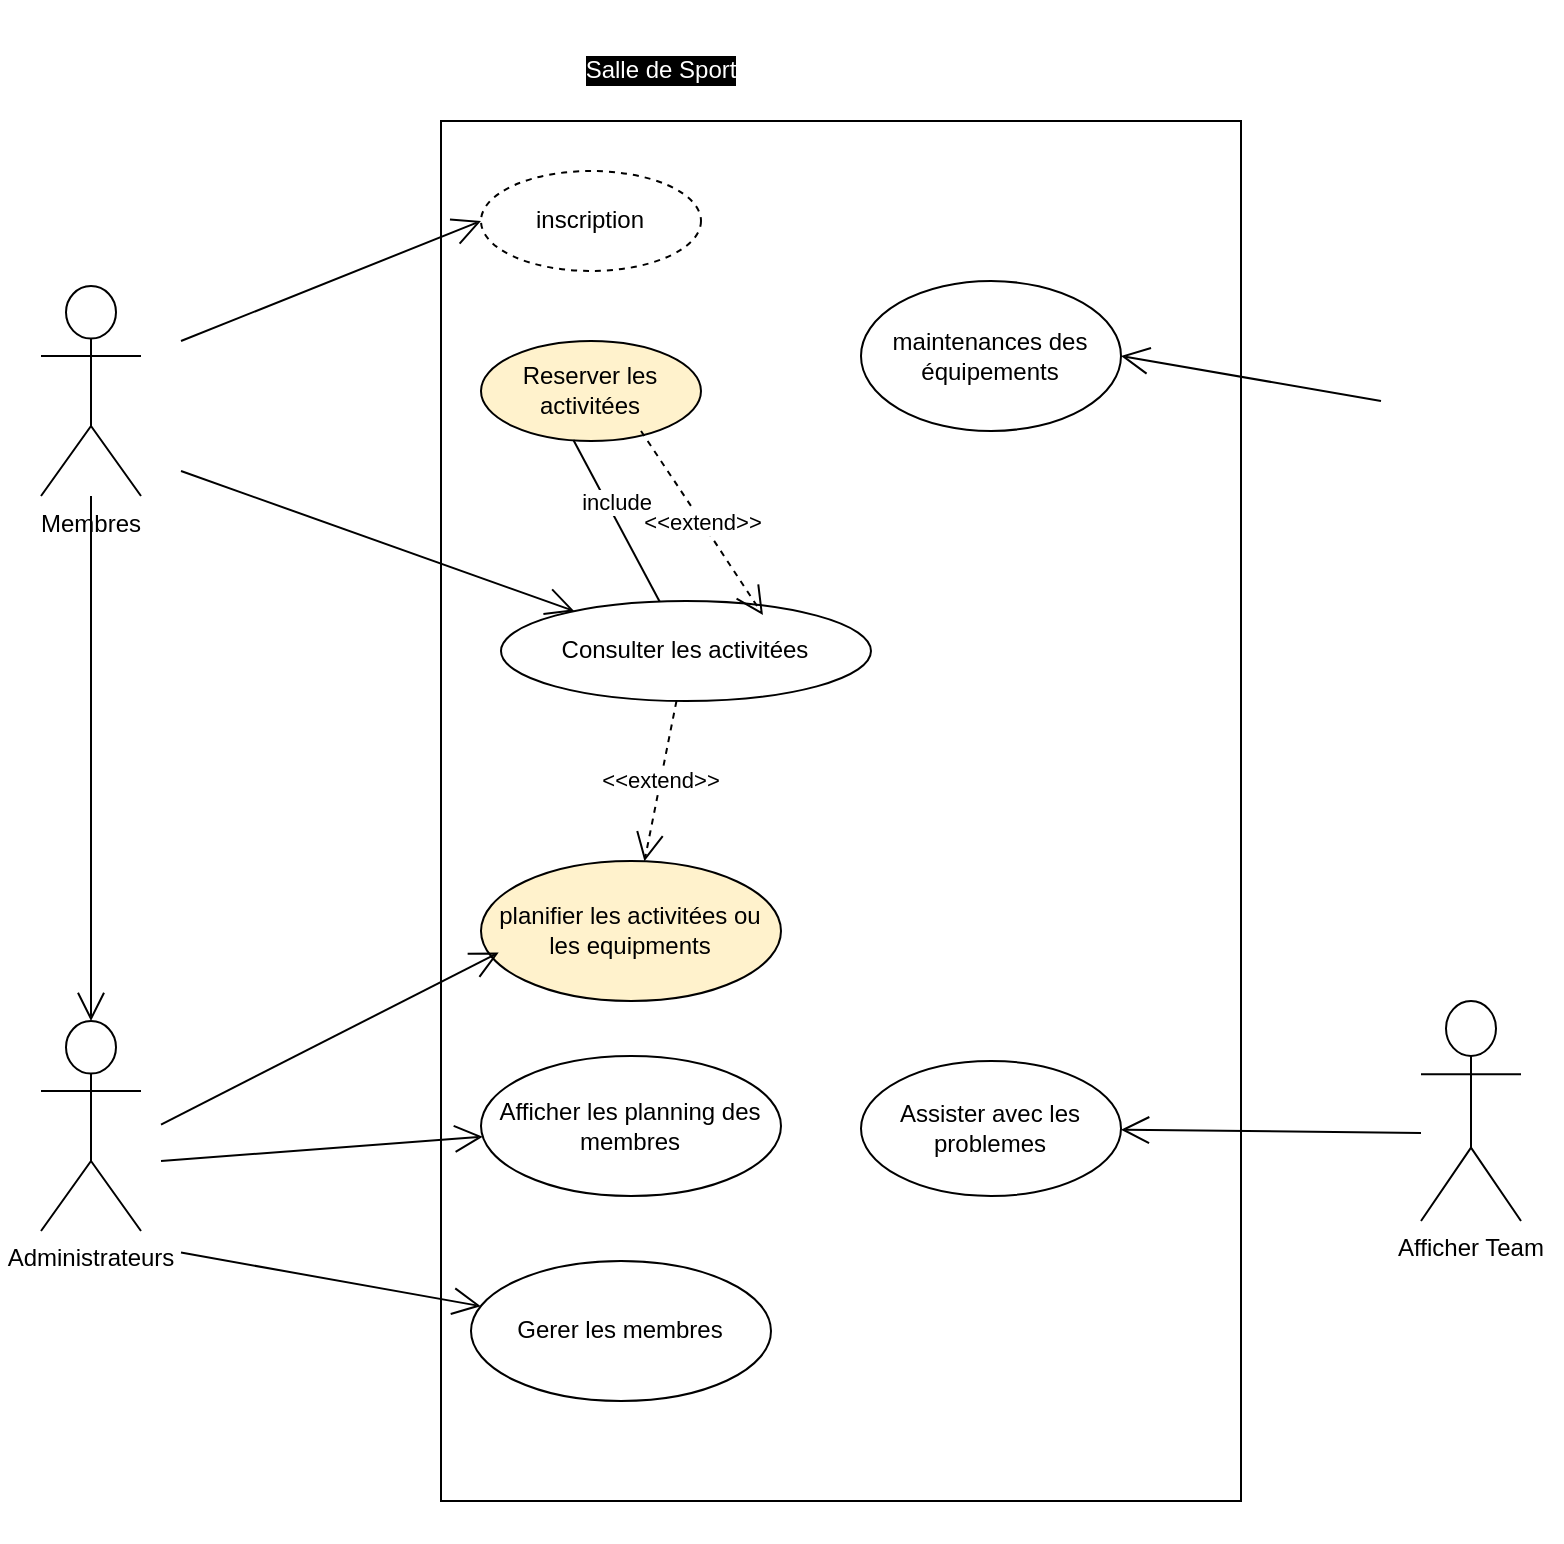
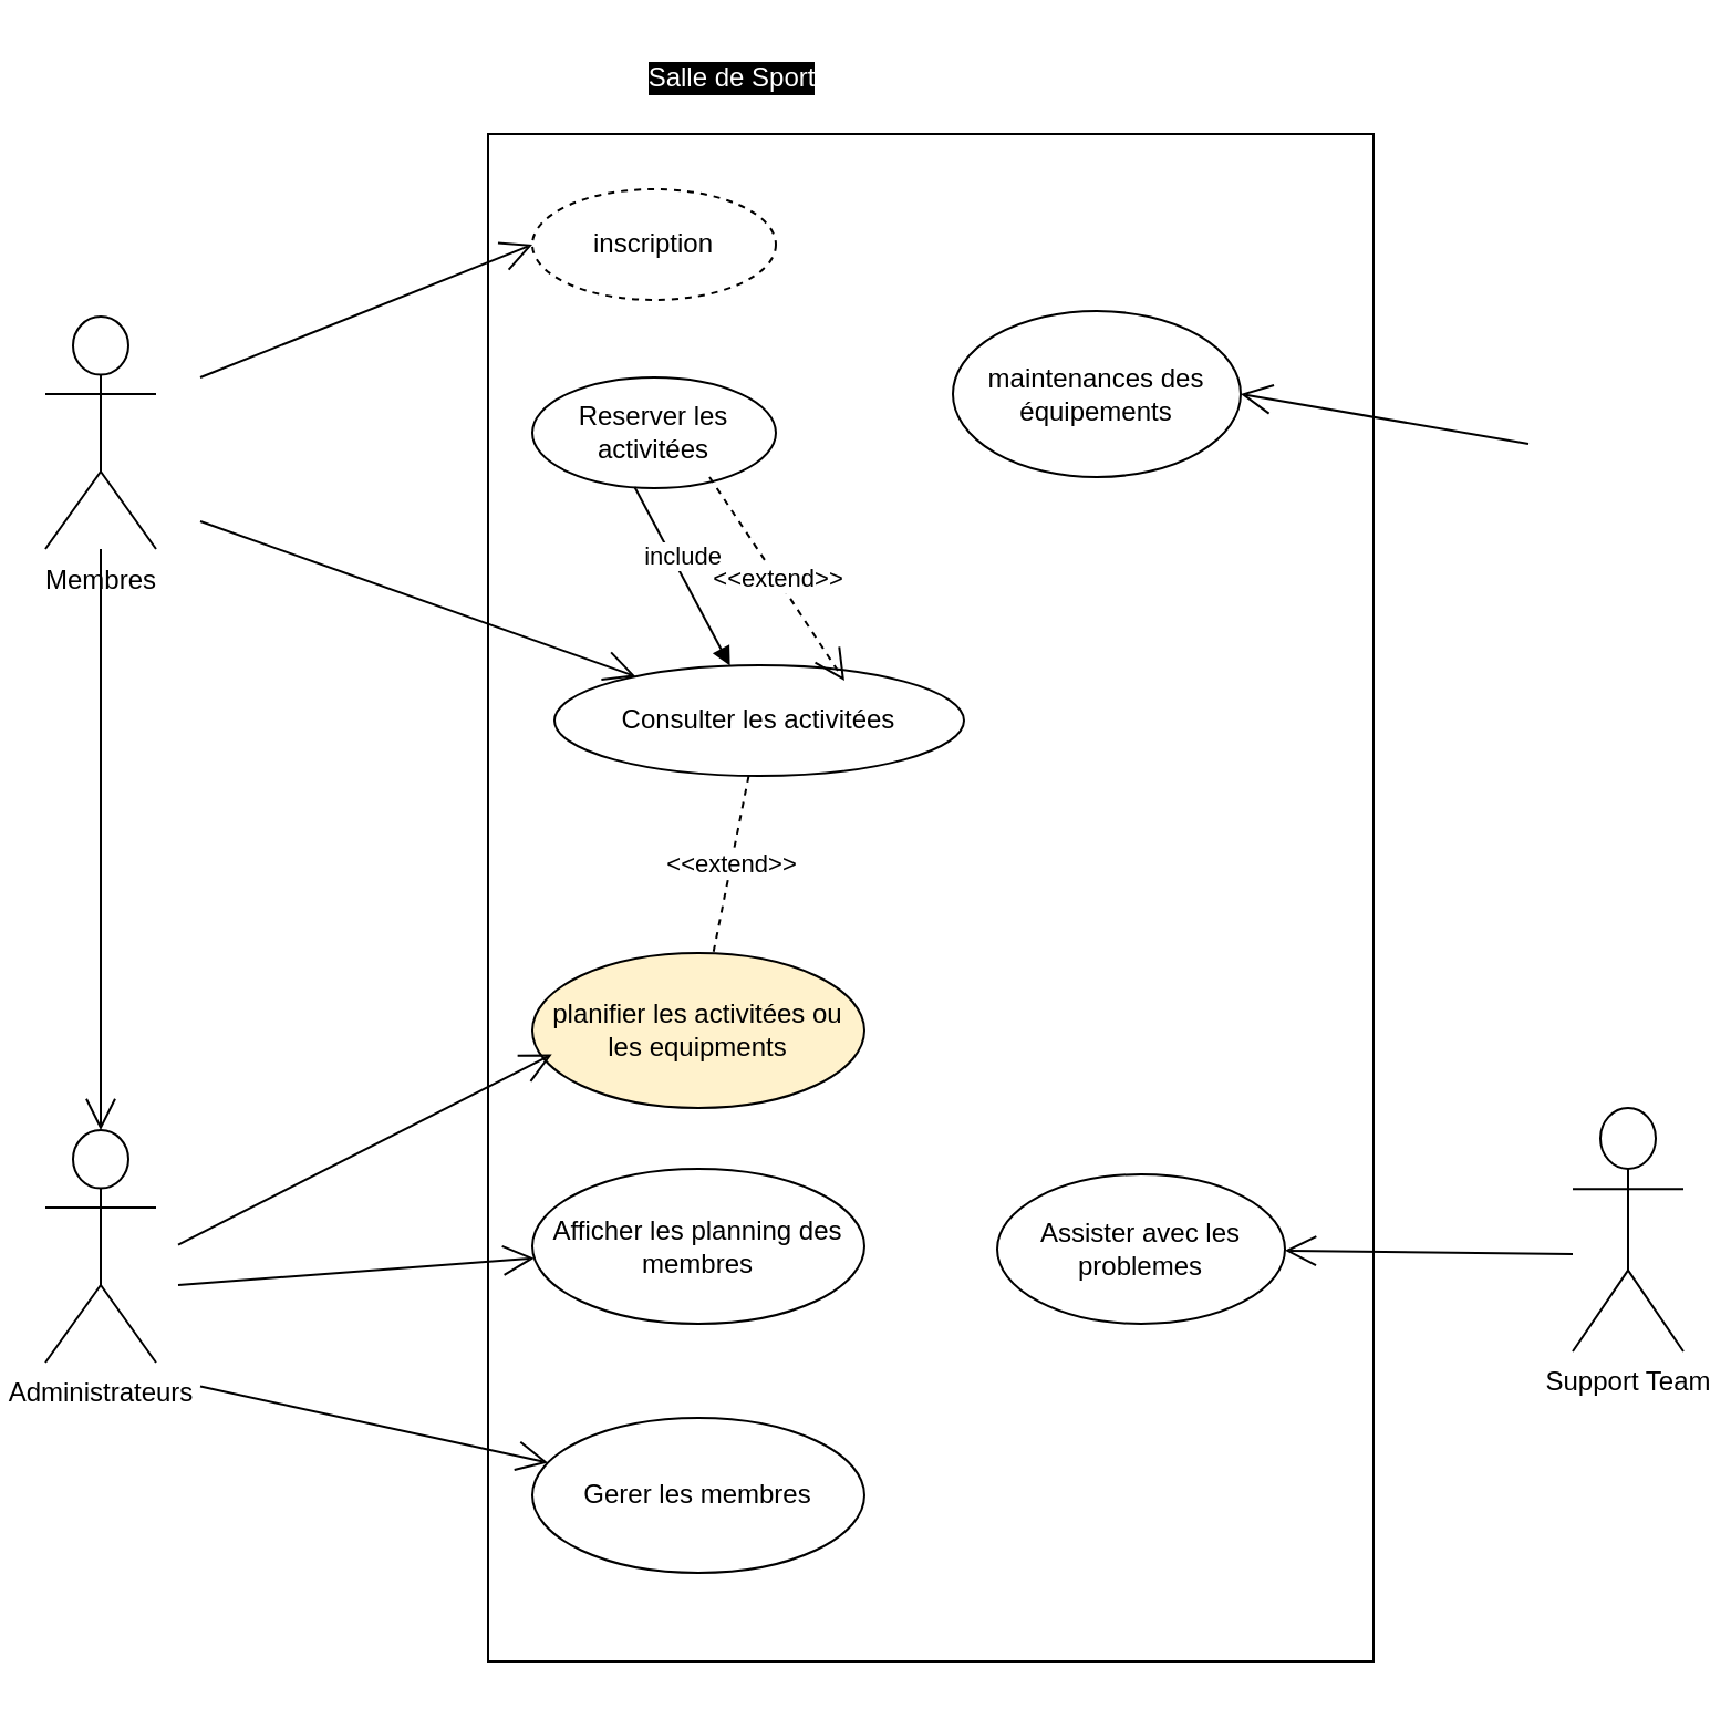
- <mxCell id="6" value="Reserver les activitées" style="ellipse;whiteSpace=wrap;html=1;fillColor=#fff2cc;" vertex="1" parent="1"><mxGeometry x="240" y="170" width="110" height="50" as="geometry" /></mxCell>
+ <mxCell id="6" value="Reserver les activitées" style="ellipse;whiteSpace=wrap;html=1;" vertex="1" parent="1"><mxGeometry x="240" y="170" width="110" height="50" as="geometry" /></mxCell>
- <mxCell id="25" value="include" style="html=1;verticalAlign=bottom;endArrow=none;curved=0;rounded=0;exitX=0.42;exitY=0.99;exitDx=0;exitDy=0;exitPerimeter=0;" edge="1" parent="1" source="6" target="7"><mxGeometry width="80" relative="1" as="geometry"><mxPoint x="280" y="240" as="sourcePoint" /><mxPoint x="360" y="230" as="targetPoint" /></mxGeometry></mxCell>
+ <mxCell id="25" value="include" style="html=1;verticalAlign=bottom;endArrow=block;curved=0;rounded=0;exitX=0.42;exitY=0.99;exitDx=0;exitDy=0;exitPerimeter=0;" edge="1" parent="1" source="6" target="7"><mxGeometry width="80" relative="1" as="geometry"><mxPoint x="280" y="240" as="sourcePoint" /><mxPoint x="360" y="230" as="targetPoint" /></mxGeometry></mxCell>
- <mxCell id="24" value="&amp;lt;&amp;lt;extend&amp;gt;&amp;gt;" style="endArrow=open;endSize=12;dashed=1;html=1;rounded=0;" edge="1" parent="1" source="7" target="13"><mxGeometry width="160" relative="1" as="geometry"><mxPoint x="360" y="321.667" as="sourcePoint" /><mxPoint x="290" y="420" as="targetPoint" /></mxGeometry></mxCell>
+ <mxCell id="24" value="&amp;lt;&amp;lt;extend&amp;gt;&amp;gt;" style="endArrow=none;endSize=12;dashed=1;html=1;rounded=0;" edge="1" parent="1" source="7" target="13"><mxGeometry width="160" relative="1" as="geometry"><mxPoint x="360" y="321.667" as="sourcePoint" /><mxPoint x="290" y="420" as="targetPoint" /></mxGeometry></mxCell>
- <mxCell id="21" value="Assister avec les problemes" style="ellipse;whiteSpace=wrap;html=1;" vertex="1" parent="1"><mxGeometry x="430" y="530" width="130" height="67.5" as="geometry" /></mxCell>
+ <mxCell id="21" value="Assister avec les problemes" style="ellipse;whiteSpace=wrap;html=1;" vertex="1" parent="1"><mxGeometry x="450" y="530" width="130" height="67.5" as="geometry" /></mxCell>
- <mxCell id="19" value="Afficher Team" style="shape=umlActor;verticalLabelPosition=bottom;verticalAlign=top;html=1;" vertex="1" parent="1"><mxGeometry x="710" y="500" width="50" height="110" as="geometry" /></mxCell>
+ <mxCell id="19" value="Support Team" style="shape=umlActor;verticalLabelPosition=bottom;verticalAlign=top;html=1;" vertex="1" parent="1"><mxGeometry x="710" y="500" width="50" height="110" as="geometry" /></mxCell>
- <mxCell id="15" value="Gerer les membres" style="ellipse;whiteSpace=wrap;html=1;" vertex="1" parent="1"><mxGeometry x="235" y="630" width="150" height="70" as="geometry" /></mxCell>
+ <mxCell id="15" value="Gerer les membres" style="ellipse;whiteSpace=wrap;html=1;" vertex="1" parent="1"><mxGeometry x="240" y="640" width="150" height="70" as="geometry" /></mxCell>
